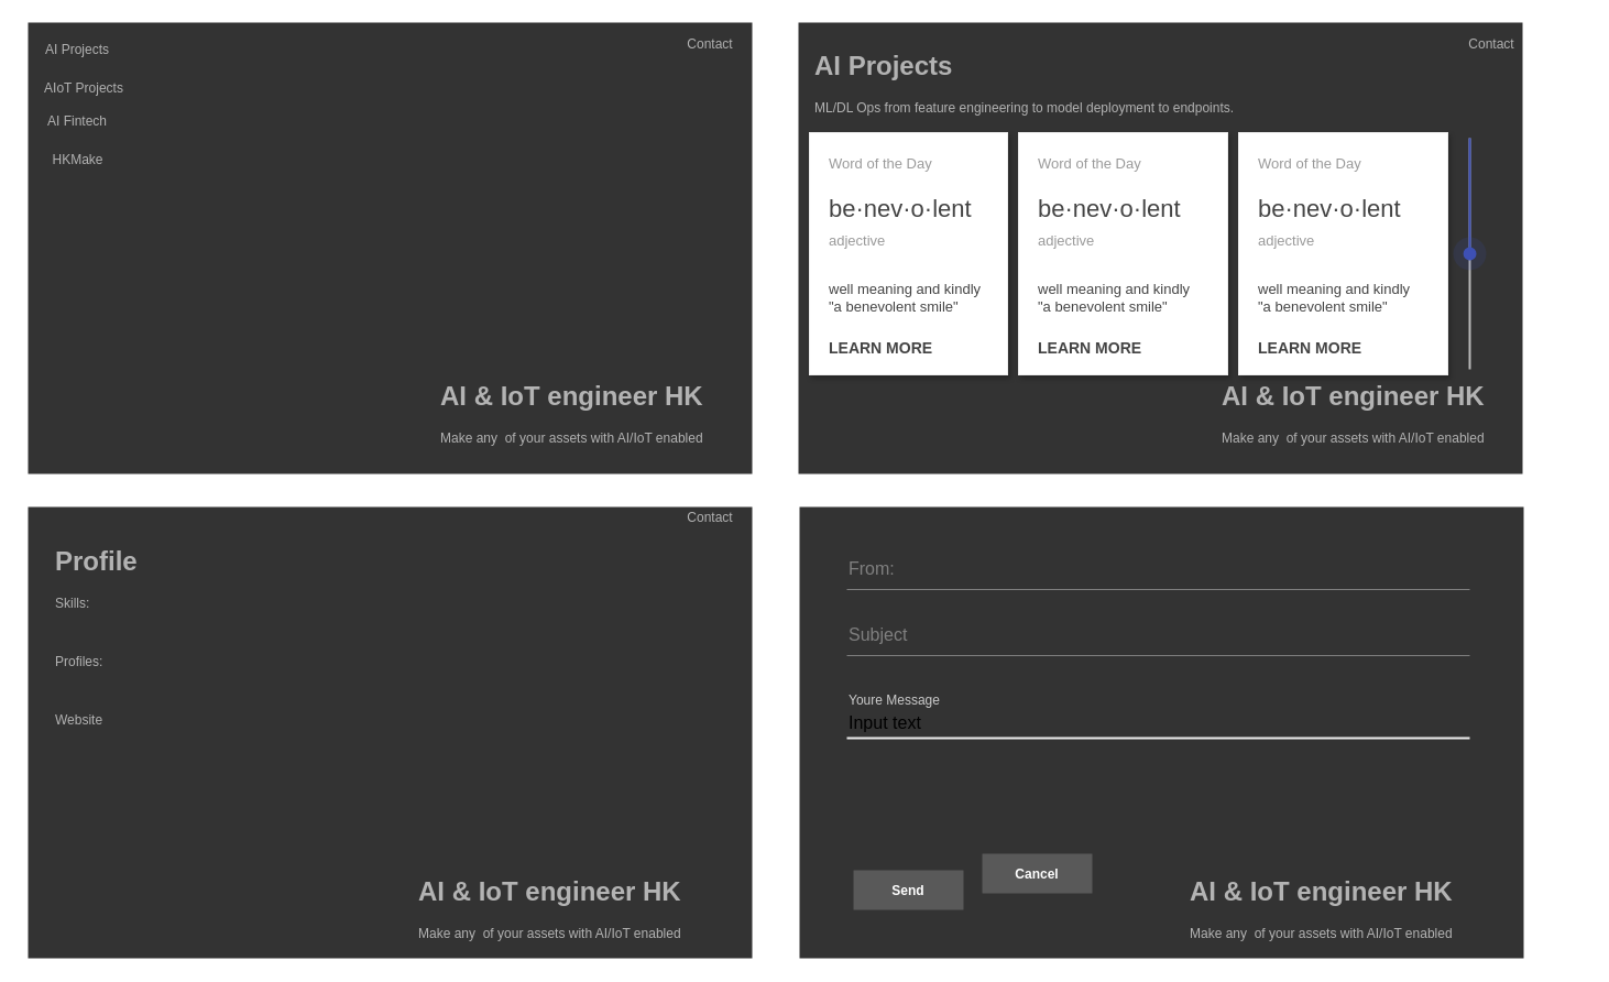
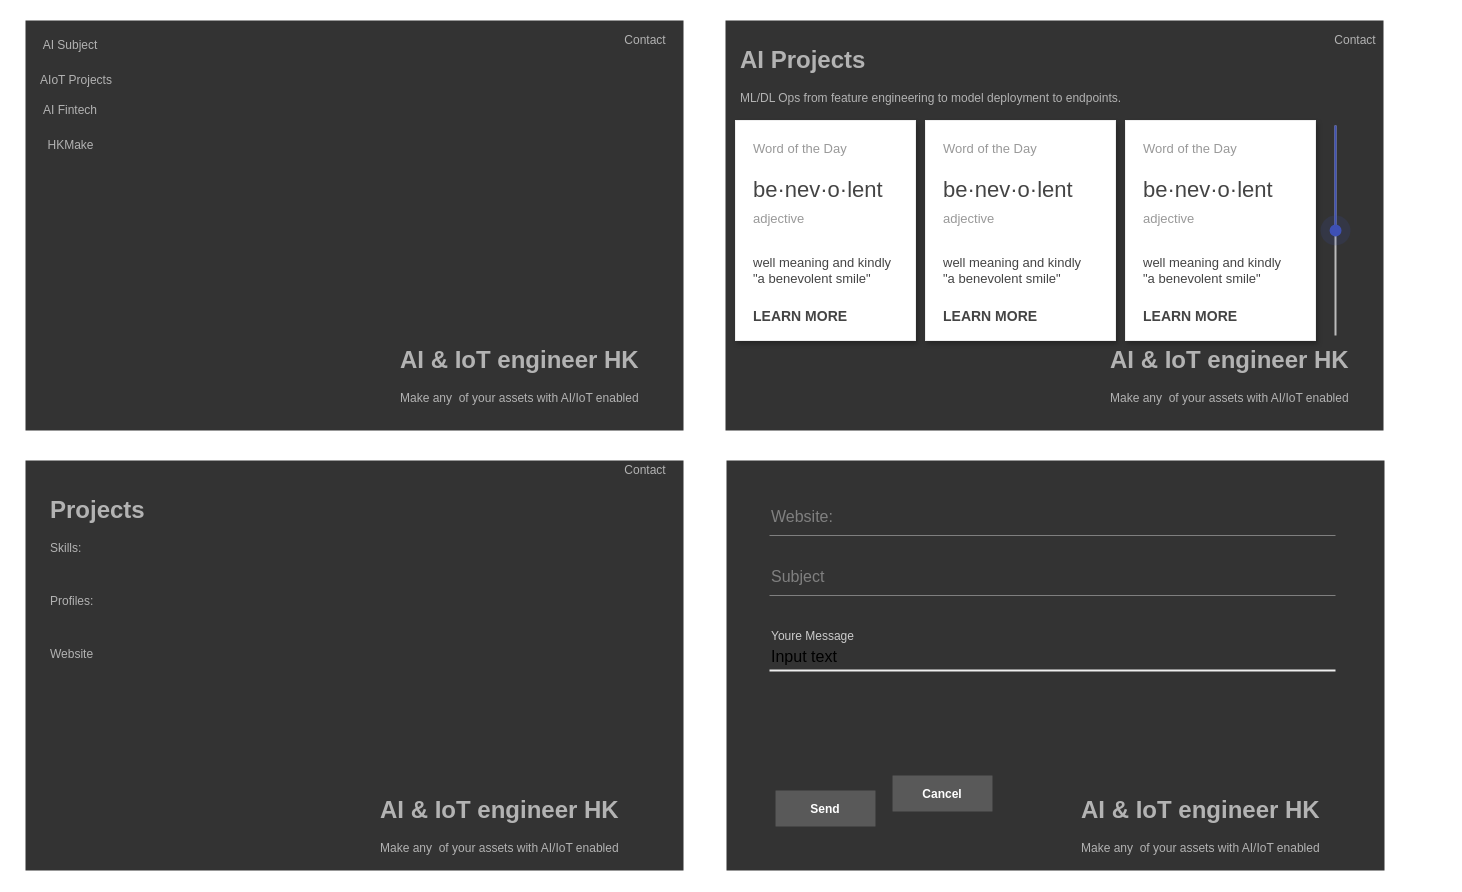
- <mxCell id="6" value="AI Projects" style="text;html=1;strokeColor=none;fillColor=none;align=center;verticalAlign=middle;whiteSpace=wrap;rounded=0;fontColor=#B3B3B3;" parent="1" vertex="1"><mxGeometry x="25" y="30" width="90" height="30" as="geometry" /></mxCell>
+ <mxCell id="6" value="AI Subject" style="text;html=1;strokeColor=none;fillColor=none;align=center;verticalAlign=middle;whiteSpace=wrap;rounded=0;fontColor=#B3B3B3;" parent="1" vertex="1"><mxGeometry x="25" y="30" width="90" height="30" as="geometry" /></mxCell>
- <mxCell id="9" value="&lt;h1&gt;Profile&lt;/h1&gt;&lt;p&gt;&lt;span&gt;Skills:&lt;/span&gt;&lt;br&gt;&lt;/p&gt;&lt;p&gt;&lt;br&gt;&lt;/p&gt;&lt;p&gt;Profiles:&lt;/p&gt;&lt;p&gt;&lt;br&gt;&lt;/p&gt;&lt;p&gt;Website&lt;/p&gt;" style="text;html=1;strokeColor=none;fillColor=none;spacing=5;spacingTop=-20;whiteSpace=wrap;overflow=hidden;rounded=0;fontColor=#B3B3B3;" parent="1" vertex="1"><mxGeometry x="45" y="490" width="600" height="280" as="geometry" /></mxCell>
+ <mxCell id="9" value="&lt;h1&gt;Projects&lt;/h1&gt;&lt;p&gt;&lt;span&gt;Skills:&lt;/span&gt;&lt;br&gt;&lt;/p&gt;&lt;p&gt;&lt;br&gt;&lt;/p&gt;&lt;p&gt;Profiles:&lt;/p&gt;&lt;p&gt;&lt;br&gt;&lt;/p&gt;&lt;p&gt;Website&lt;/p&gt;" style="text;html=1;strokeColor=none;fillColor=none;spacing=5;spacingTop=-20;whiteSpace=wrap;overflow=hidden;rounded=0;fontColor=#B3B3B3;" parent="1" vertex="1"><mxGeometry x="45" y="490" width="600" height="280" as="geometry" /></mxCell>
- <mxCell id="43" value="From:" style="text;fontColor=#808080;fontSize=16;verticalAlign=middle;strokeColor=none;fillColor=none;" vertex="1" parent="1"><mxGeometry x="769" y="500" width="346" height="30" as="geometry" /></mxCell>
+ <mxCell id="43" value="Website:" style="text;fontColor=#808080;fontSize=16;verticalAlign=middle;strokeColor=none;fillColor=none;" vertex="1" parent="1"><mxGeometry x="769" y="500" width="346" height="30" as="geometry" /></mxCell>
